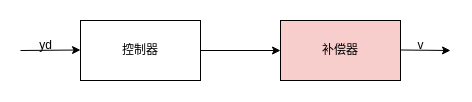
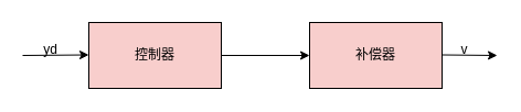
- <mxCell id="3" value="控制器" style="rounded=0;whiteSpace=wrap;html=1;" vertex="1" parent="1"><mxGeometry x="80" y="20" width="120" height="60" as="geometry" /></mxCell>
+ <mxCell id="3" value="控制器" style="rounded=0;whiteSpace=wrap;html=1;fillColor=#f8cecc;" vertex="1" parent="1"><mxGeometry x="80" y="20" width="120" height="60" as="geometry" /></mxCell>
